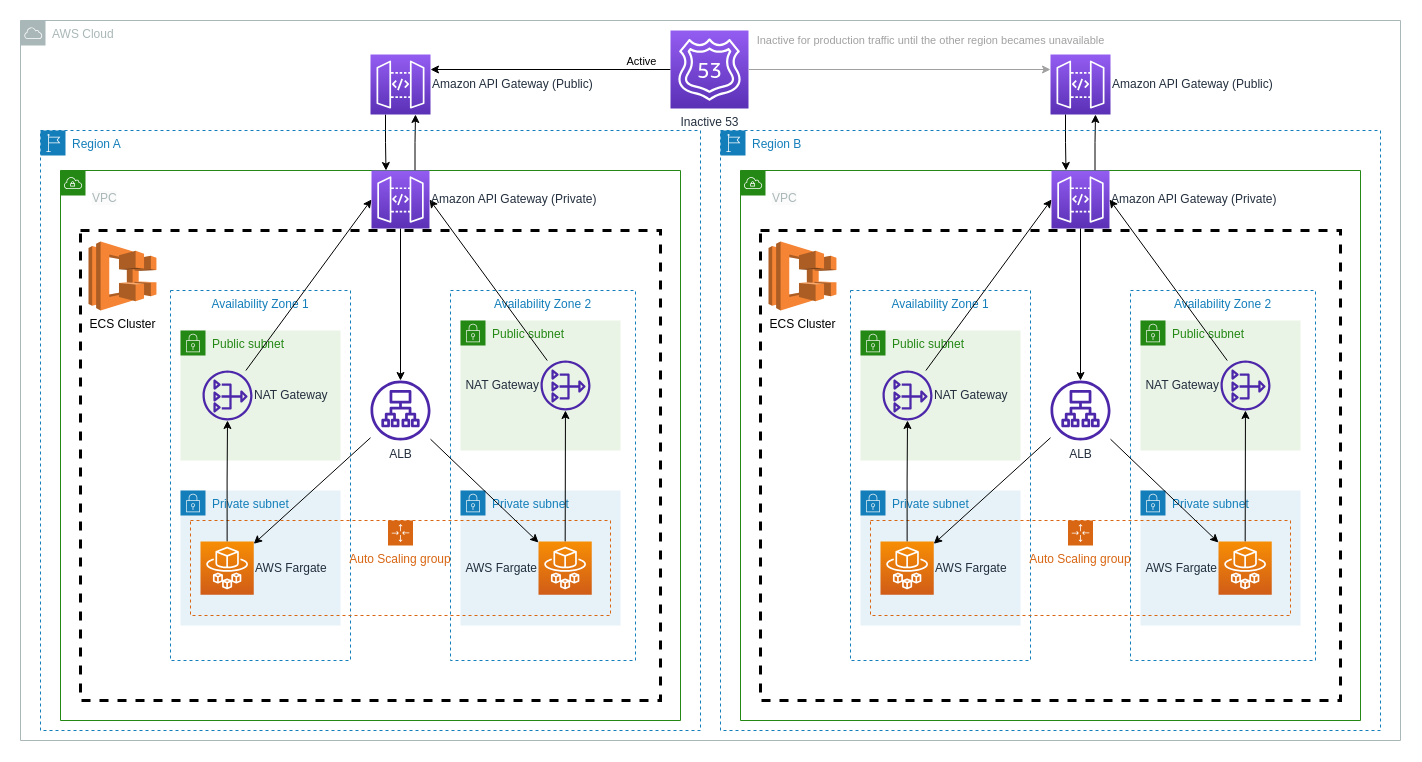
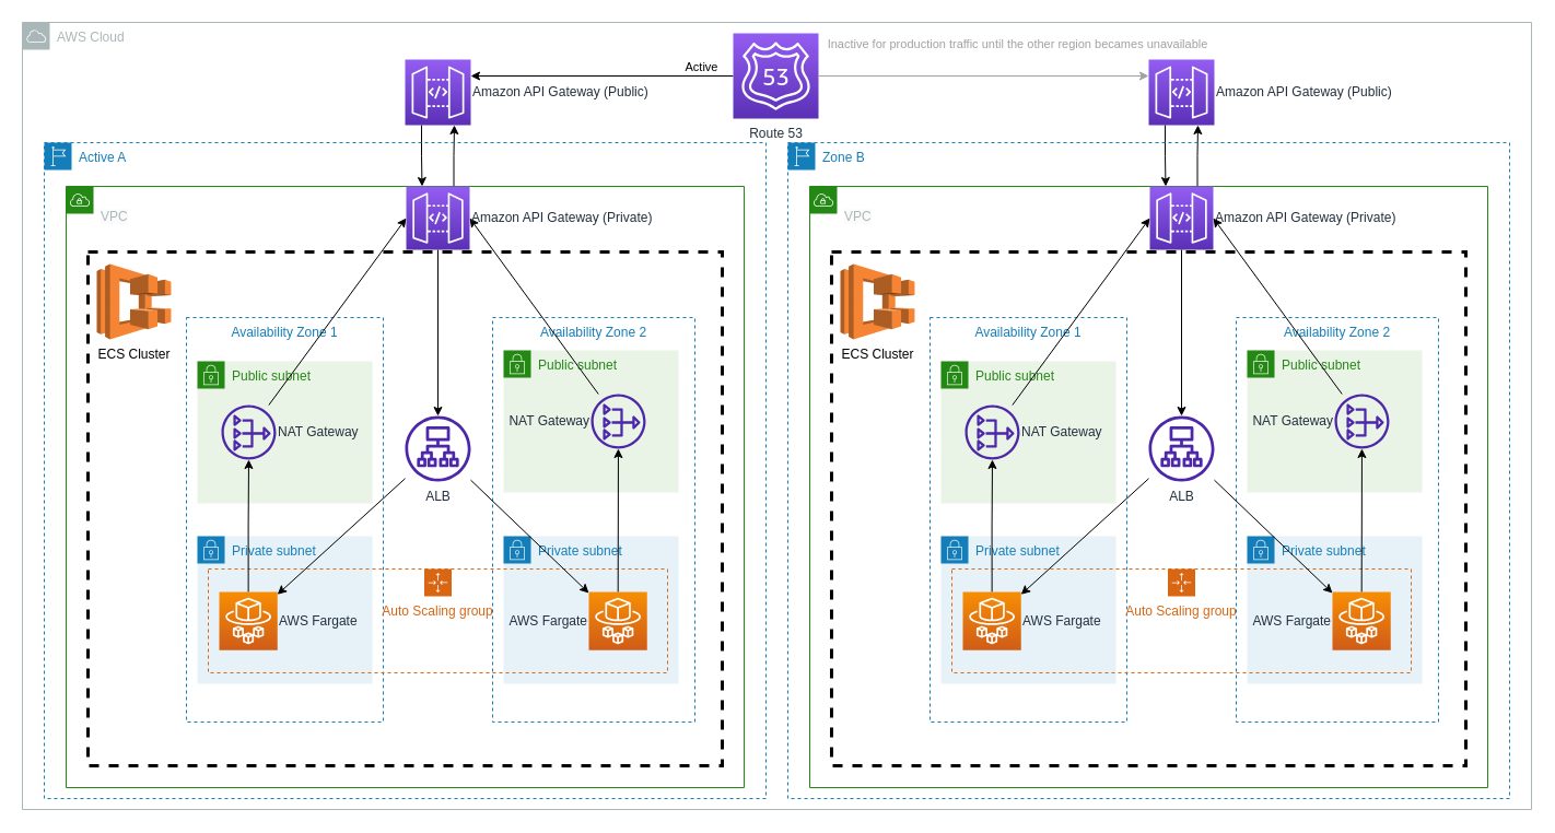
- <mxCell id="44" value="Inactive 53" style="sketch=0;points=[[0,0,0],[0.25,0,0],[0.5,0,0],[0.75,0,0],[1,0,0],[0,1,0],[0.25,1,0],[0.5,1,0],[0.75,1,0],[1,1,0],[0,0.25,0],[0,0.5,0],[0,0.75,0],[1,0.25,0],[1,0.5,0],[1,0.75,0]];outlineConnect=0;fontColor=#232F3E;gradientColor=#945DF2;gradientDirection=north;fillColor=#5A30B5;strokeColor=#ffffff;dashed=0;verticalLabelPosition=bottom;verticalAlign=top;align=center;html=1;fontSize=12;fontStyle=0;aspect=fixed;shape=mxgraph.aws4.resourceIcon;resIcon=mxgraph.aws4.route_53;labelPosition=center;" parent="41" vertex="1"><mxGeometry x="670" y="30" width="78" height="78" as="geometry" /></mxCell>
+ <mxCell id="44" value="Route 53" style="sketch=0;points=[[0,0,0],[0.25,0,0],[0.5,0,0],[0.75,0,0],[1,0,0],[0,1,0],[0.25,1,0],[0.5,1,0],[0.75,1,0],[1,1,0],[0,0.25,0],[0,0.5,0],[0,0.75,0],[1,0.25,0],[1,0.5,0],[1,0.75,0]];outlineConnect=0;fontColor=#232F3E;gradientColor=#945DF2;gradientDirection=north;fillColor=#5A30B5;strokeColor=#ffffff;dashed=0;verticalLabelPosition=bottom;verticalAlign=top;align=center;html=1;fontSize=12;fontStyle=0;aspect=fixed;shape=mxgraph.aws4.resourceIcon;resIcon=mxgraph.aws4.route_53;labelPosition=center;" parent="41" vertex="1"><mxGeometry x="670" y="30" width="78" height="78" as="geometry" /></mxCell>
- <mxCell id="65" value="Region A" style="points=[[0,0],[0.25,0],[0.5,0],[0.75,0],[1,0],[1,0.25],[1,0.5],[1,0.75],[1,1],[0.75,1],[0.5,1],[0.25,1],[0,1],[0,0.75],[0,0.5],[0,0.25]];outlineConnect=0;gradientColor=none;html=1;whiteSpace=wrap;fontSize=12;fontStyle=0;container=0;pointerEvents=0;collapsible=0;recursiveResize=0;shape=mxgraph.aws4.group;grIcon=mxgraph.aws4.group_region;strokeColor=#147EBA;fillColor=none;verticalAlign=top;align=left;spacingLeft=30;fontColor=#147EBA;dashed=1;" parent="64" vertex="1"><mxGeometry x="40" y="130" width="660" height="600" as="geometry" /></mxCell>
+ <mxCell id="65" value="Active A" style="points=[[0,0],[0.25,0],[0.5,0],[0.75,0],[1,0],[1,0.25],[1,0.5],[1,0.75],[1,1],[0.75,1],[0.5,1],[0.25,1],[0,1],[0,0.75],[0,0.5],[0,0.25]];outlineConnect=0;gradientColor=none;html=1;whiteSpace=wrap;fontSize=12;fontStyle=0;container=0;pointerEvents=0;collapsible=0;recursiveResize=0;shape=mxgraph.aws4.group;grIcon=mxgraph.aws4.group_region;strokeColor=#147EBA;fillColor=none;verticalAlign=top;align=left;spacingLeft=30;fontColor=#147EBA;dashed=1;" parent="64" vertex="1"><mxGeometry x="40" y="130" width="660" height="600" as="geometry" /></mxCell>
- <mxCell id="66" value="Region B" style="points=[[0,0],[0.25,0],[0.5,0],[0.75,0],[1,0],[1,0.25],[1,0.5],[1,0.75],[1,1],[0.75,1],[0.5,1],[0.25,1],[0,1],[0,0.75],[0,0.5],[0,0.25]];outlineConnect=0;gradientColor=none;html=1;whiteSpace=wrap;fontSize=12;fontStyle=0;container=0;pointerEvents=0;collapsible=0;recursiveResize=0;shape=mxgraph.aws4.group;grIcon=mxgraph.aws4.group_region;strokeColor=#147EBA;fillColor=none;verticalAlign=top;align=left;spacingLeft=30;fontColor=#147EBA;dashed=1;" parent="64" vertex="1"><mxGeometry x="720" y="130" width="660" height="600" as="geometry" /></mxCell>
+ <mxCell id="66" value="Zone B" style="points=[[0,0],[0.25,0],[0.5,0],[0.75,0],[1,0],[1,0.25],[1,0.5],[1,0.75],[1,1],[0.75,1],[0.5,1],[0.25,1],[0,1],[0,0.75],[0,0.5],[0,0.25]];outlineConnect=0;gradientColor=none;html=1;whiteSpace=wrap;fontSize=12;fontStyle=0;container=0;pointerEvents=0;collapsible=0;recursiveResize=0;shape=mxgraph.aws4.group;grIcon=mxgraph.aws4.group_region;strokeColor=#147EBA;fillColor=none;verticalAlign=top;align=left;spacingLeft=30;fontColor=#147EBA;dashed=1;" parent="64" vertex="1"><mxGeometry x="720" y="130" width="660" height="600" as="geometry" /></mxCell>
